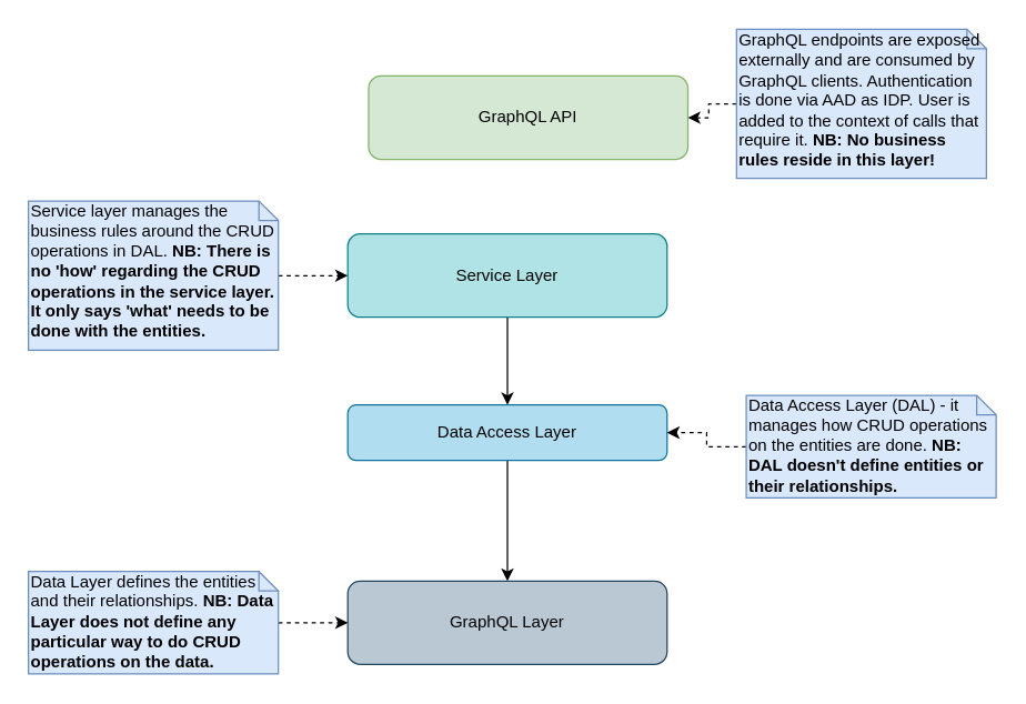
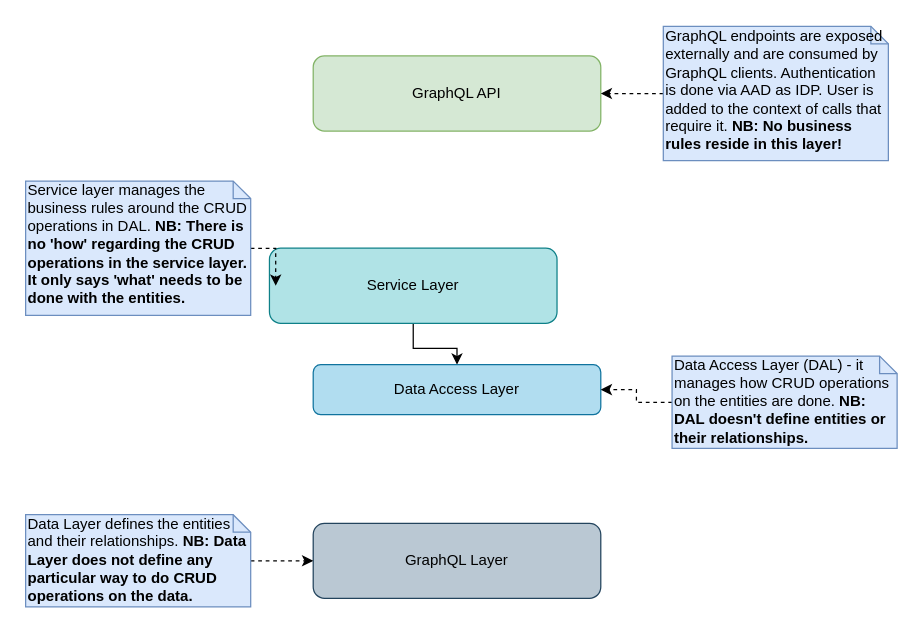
- <mxCell id="2" value="GraphQL API" style="rounded=1;whiteSpace=wrap;html=1;fillColor=#d5e8d4;strokeColor=#82b366;" vertex="1" parent="1"><mxGeometry x="265" y="54.25" width="230" height="60" as="geometry" /></mxCell>
+ <mxCell id="2" value="GraphQL API" style="rounded=1;whiteSpace=wrap;html=1;fillColor=#d5e8d4;strokeColor=#82b366;" vertex="1" parent="1"><mxGeometry x="250" y="44.25" width="230" height="60" as="geometry" /></mxCell>
- <mxCell id="4" value="Service Layer" style="rounded=1;whiteSpace=wrap;html=1;fillColor=#b0e3e6;strokeColor=#0e8088;" vertex="1" parent="1"><mxGeometry x="250" y="168" width="230" height="60" as="geometry" /></mxCell>
+ <mxCell id="4" value="Service Layer" style="rounded=1;whiteSpace=wrap;html=1;fillColor=#b0e3e6;strokeColor=#0e8088;" vertex="1" parent="1"><mxGeometry x="215" y="198" width="230" height="60" as="geometry" /></mxCell>
- <mxCell id="5" style="edgeStyle=orthogonalEdgeStyle;rounded=0;orthogonalLoop=1;jettySize=auto;html=1;exitX=0.5;exitY=1;exitDx=0;exitDy=0;entryX=0.5;entryY=0;entryDx=0;entryDy=0;" edge="1" parent="1" source="6" target="7"><mxGeometry relative="1" as="geometry" /></mxCell>
